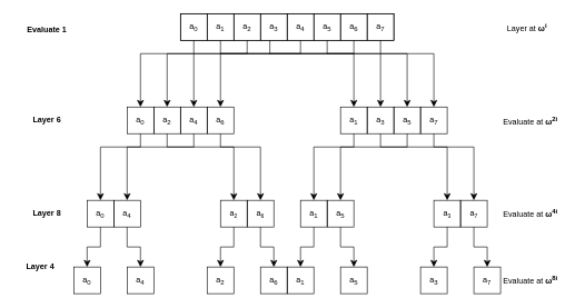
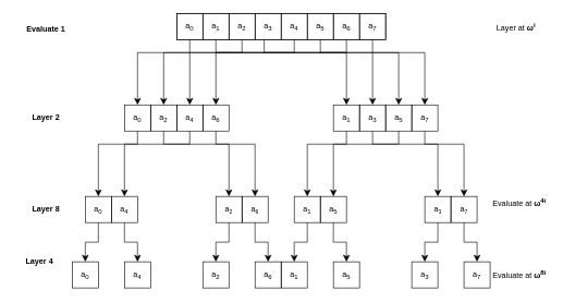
- <mxCell id="64" value="Layer 6" style="text;html=1;strokeColor=none;fillColor=none;align=center;verticalAlign=middle;whiteSpace=wrap;rounded=0;fontStyle=1" vertex="1" parent="1"><mxGeometry x="30" y="165" width="80" height="30" as="geometry" /></mxCell>
+ <mxCell id="64" value="Layer 2" style="text;html=1;strokeColor=none;fillColor=none;align=center;verticalAlign=middle;whiteSpace=wrap;rounded=0;fontStyle=1" vertex="1" parent="1"><mxGeometry x="30" y="165" width="80" height="30" as="geometry" /></mxCell>
- <mxCell id="60" value="Evaluate at &lt;b&gt;ω&lt;sup&gt;2i&lt;/sup&gt;&lt;/b&gt;" style="text;html=1;strokeColor=none;fillColor=none;align=center;verticalAlign=middle;whiteSpace=wrap;rounded=0;" vertex="1" parent="1"><mxGeometry x="750" y="165" width="90" height="30" as="geometry" /></mxCell>
- <mxCell id="61" value="Evaluate at &lt;b&gt;ω&lt;sup&gt;4i&lt;/sup&gt;&lt;/b&gt;" style="text;html=1;strokeColor=none;fillColor=none;align=center;verticalAlign=middle;whiteSpace=wrap;rounded=0;" vertex="1" parent="1"><mxGeometry x="750" y="305" width="90" height="30" as="geometry" /></mxCell>
+ <mxCell id="61" value="Evaluate at &lt;b&gt;ω&lt;sup&gt;4i&lt;/sup&gt;&lt;/b&gt;" style="text;html=1;strokeColor=none;fillColor=none;align=center;verticalAlign=middle;whiteSpace=wrap;rounded=0;" vertex="1" parent="1"><mxGeometry x="750" y="295" width="90" height="30" as="geometry" /></mxCell>
